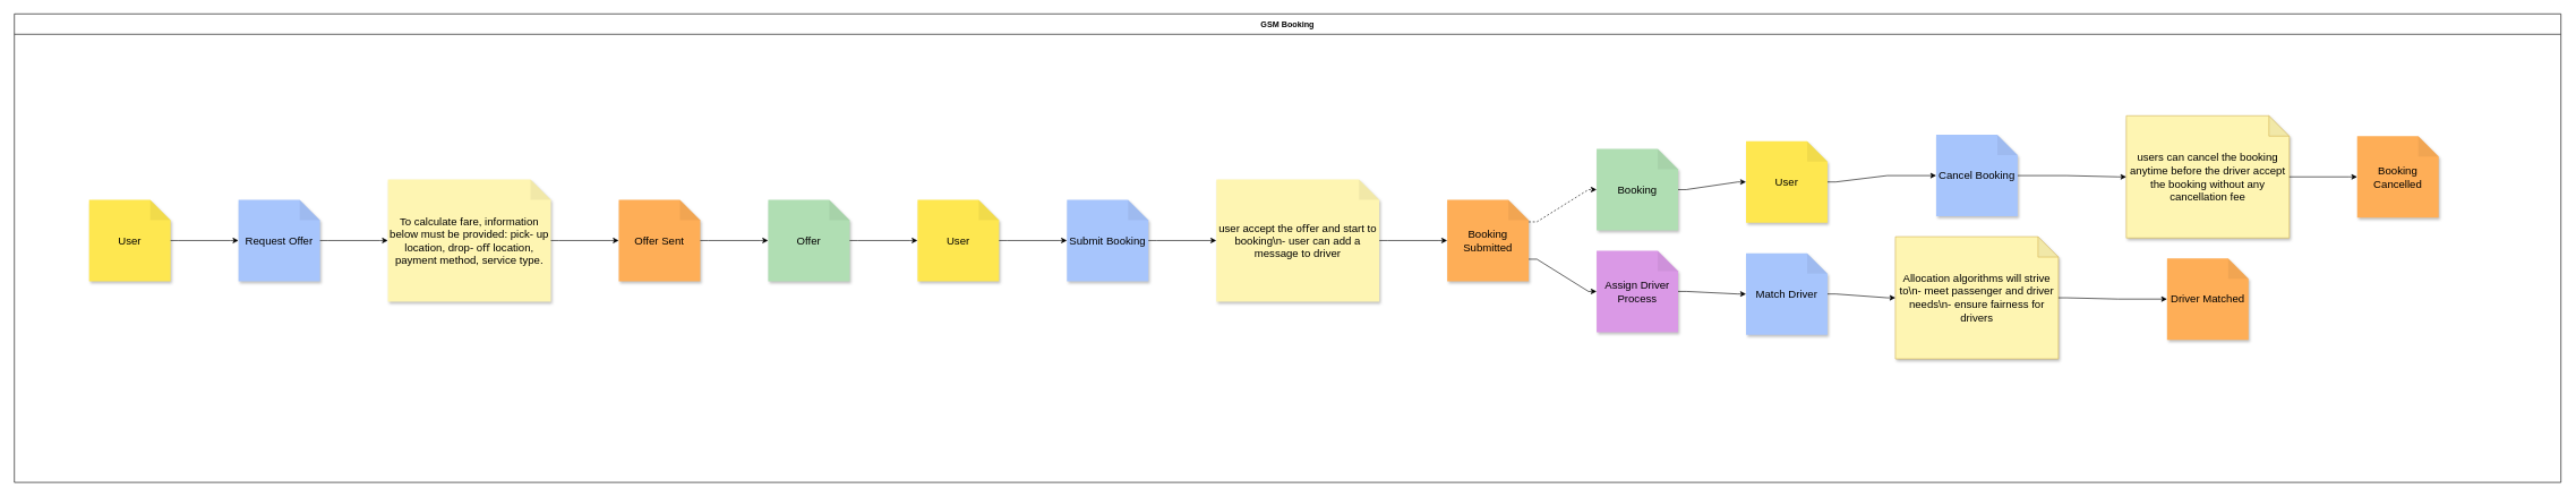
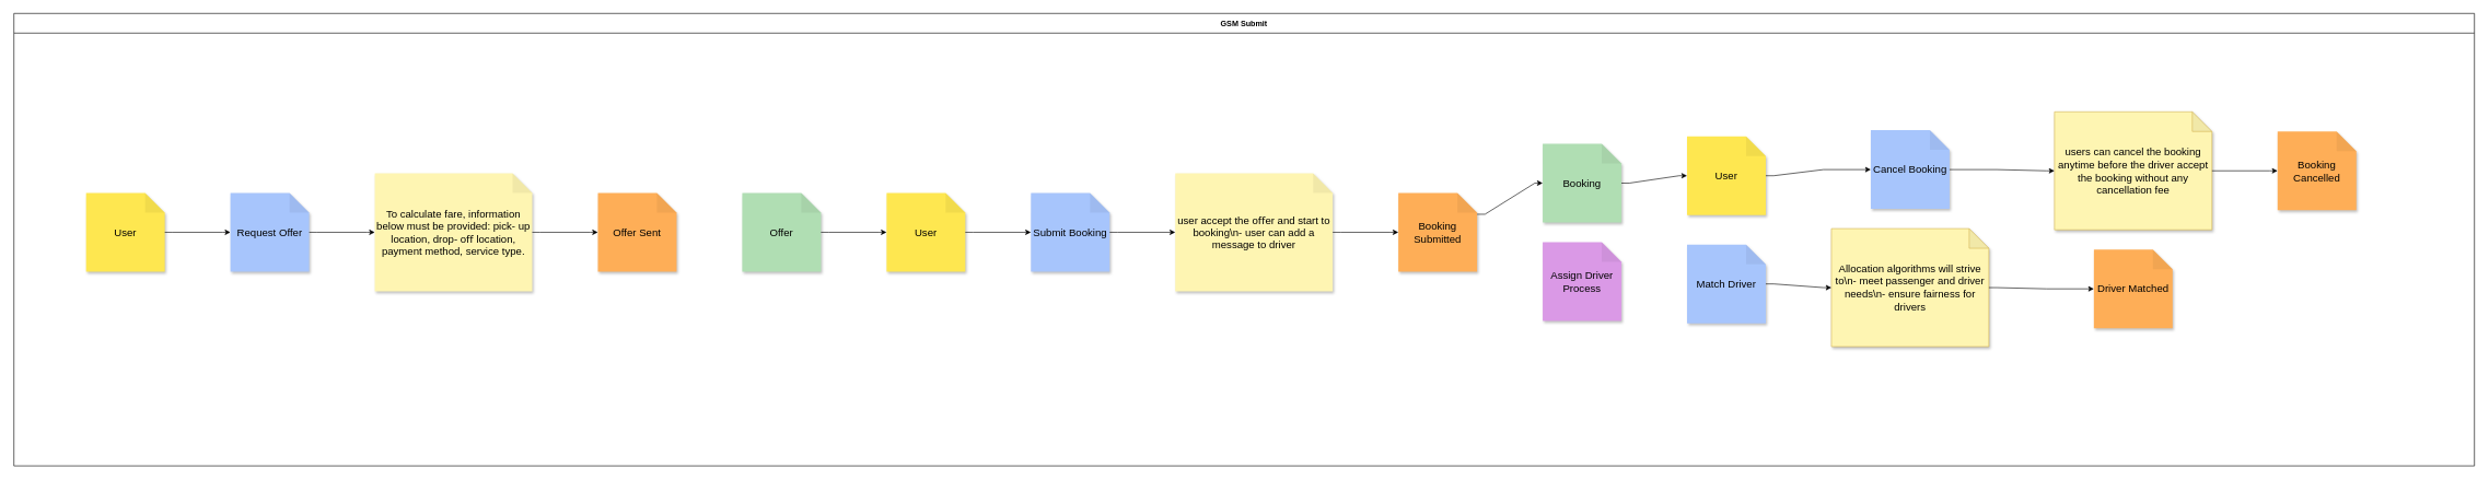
- <mxCell id="2" value="GSM Booking" style="swimlane;startSize=30;horizontal=1;" parent="1" vertex="1"><mxGeometry y="20" width="3750" height="690" as="geometry" x="20" /></mxCell>
+ <mxCell id="2" value="GSM Submit" style="swimlane;startSize=30;horizontal=1;" parent="1" vertex="1"><mxGeometry y="20" width="3750" height="690" as="geometry" x="20" /></mxCell>
- <mxCell id="29" style="edgeStyle=orthogonalEdgeStyle;rounded=0;orthogonalLoop=1;jettySize=auto;html=1;noEdgeStyle=1;orthogonal=1;dashed=1;" parent="2" source="18" target="7" edge="1"><mxGeometry relative="1" as="geometry"><Array as="points"><mxPoint x="2242" y="306.25" /><mxPoint x="2318" y="258.75" /></Array></mxGeometry></mxCell>
+ <mxCell id="29" style="edgeStyle=orthogonalEdgeStyle;rounded=0;orthogonalLoop=1;jettySize=auto;html=1;noEdgeStyle=1;orthogonal=1;" parent="2" source="18" target="7" edge="1"><mxGeometry relative="1" as="geometry"><Array as="points"><mxPoint x="2242" y="306.25" /><mxPoint x="2318" y="258.75" /></Array></mxGeometry></mxCell>
- <mxCell id="24" style="edgeStyle=orthogonalEdgeStyle;rounded=0;orthogonalLoop=1;jettySize=auto;html=1;noEdgeStyle=1;orthogonal=1;" parent="2" source="17" target="6" edge="1"><mxGeometry relative="1" as="geometry"><Array as="points"><mxPoint x="1022" y="333.75" /><mxPoint x="1098" y="333.75" /></Array></mxGeometry></mxCell>
- <mxCell id="30" style="edgeStyle=orthogonalEdgeStyle;rounded=0;orthogonalLoop=1;jettySize=auto;html=1;noEdgeStyle=1;orthogonal=1;" parent="2" source="18" target="14" edge="1"><mxGeometry relative="1" as="geometry"><Array as="points"><mxPoint x="2242" y="361.25" /><mxPoint x="2318" y="408.75" /></Array></mxGeometry></mxCell>
- <mxCell id="31" style="edgeStyle=orthogonalEdgeStyle;rounded=0;orthogonalLoop=1;jettySize=auto;html=1;noEdgeStyle=1;orthogonal=1;" parent="2" source="14" target="10" edge="1"><mxGeometry relative="1" as="geometry"><Array as="points"><mxPoint x="2462" y="408.75" /><mxPoint x="2538" y="412.5" /></Array></mxGeometry></mxCell>
